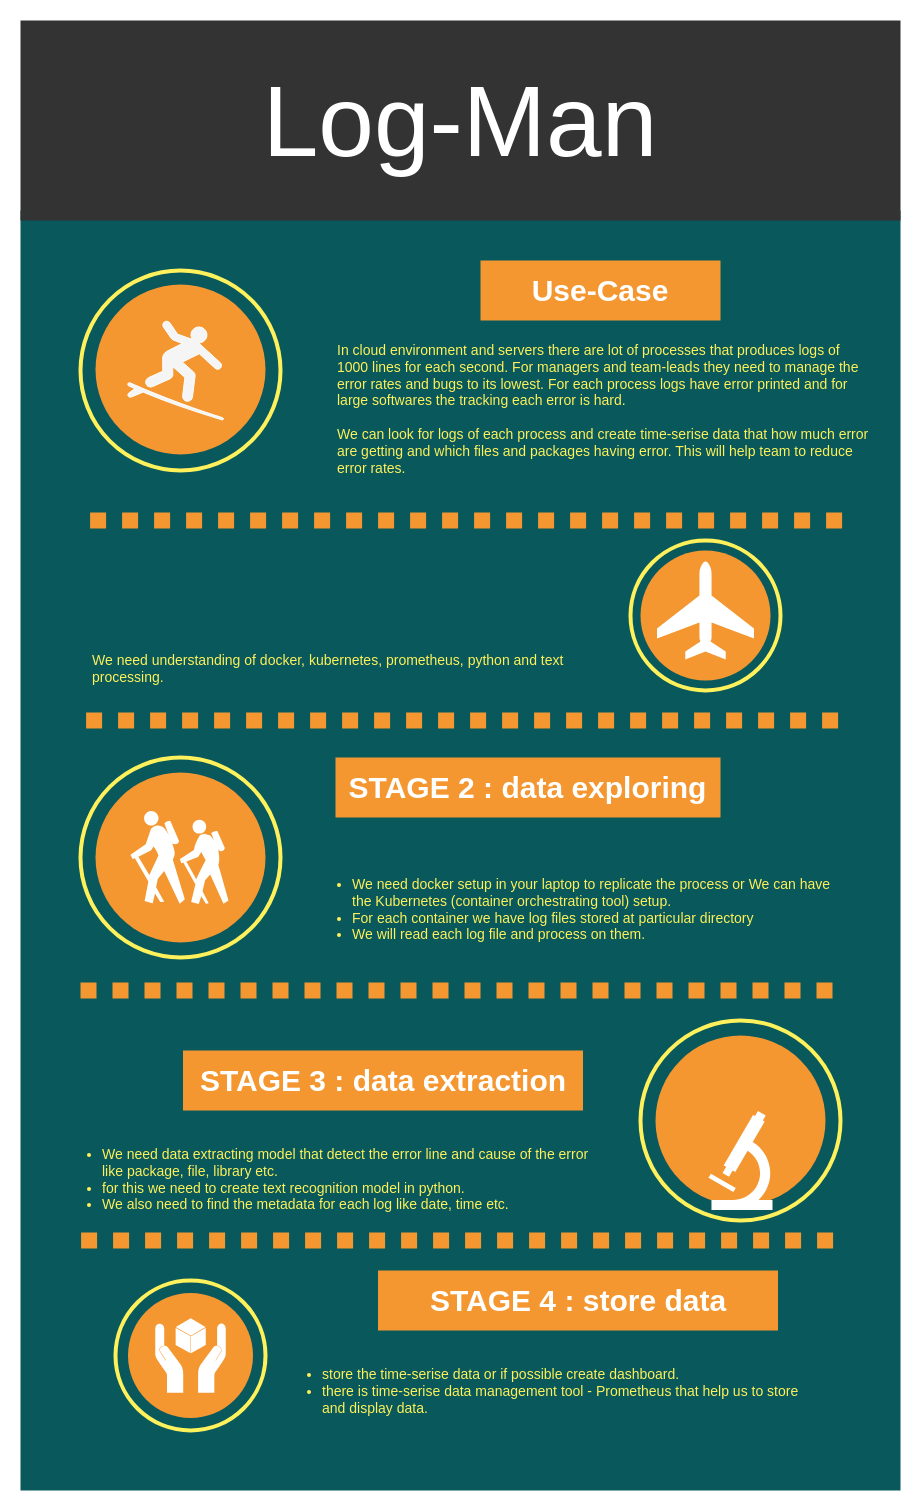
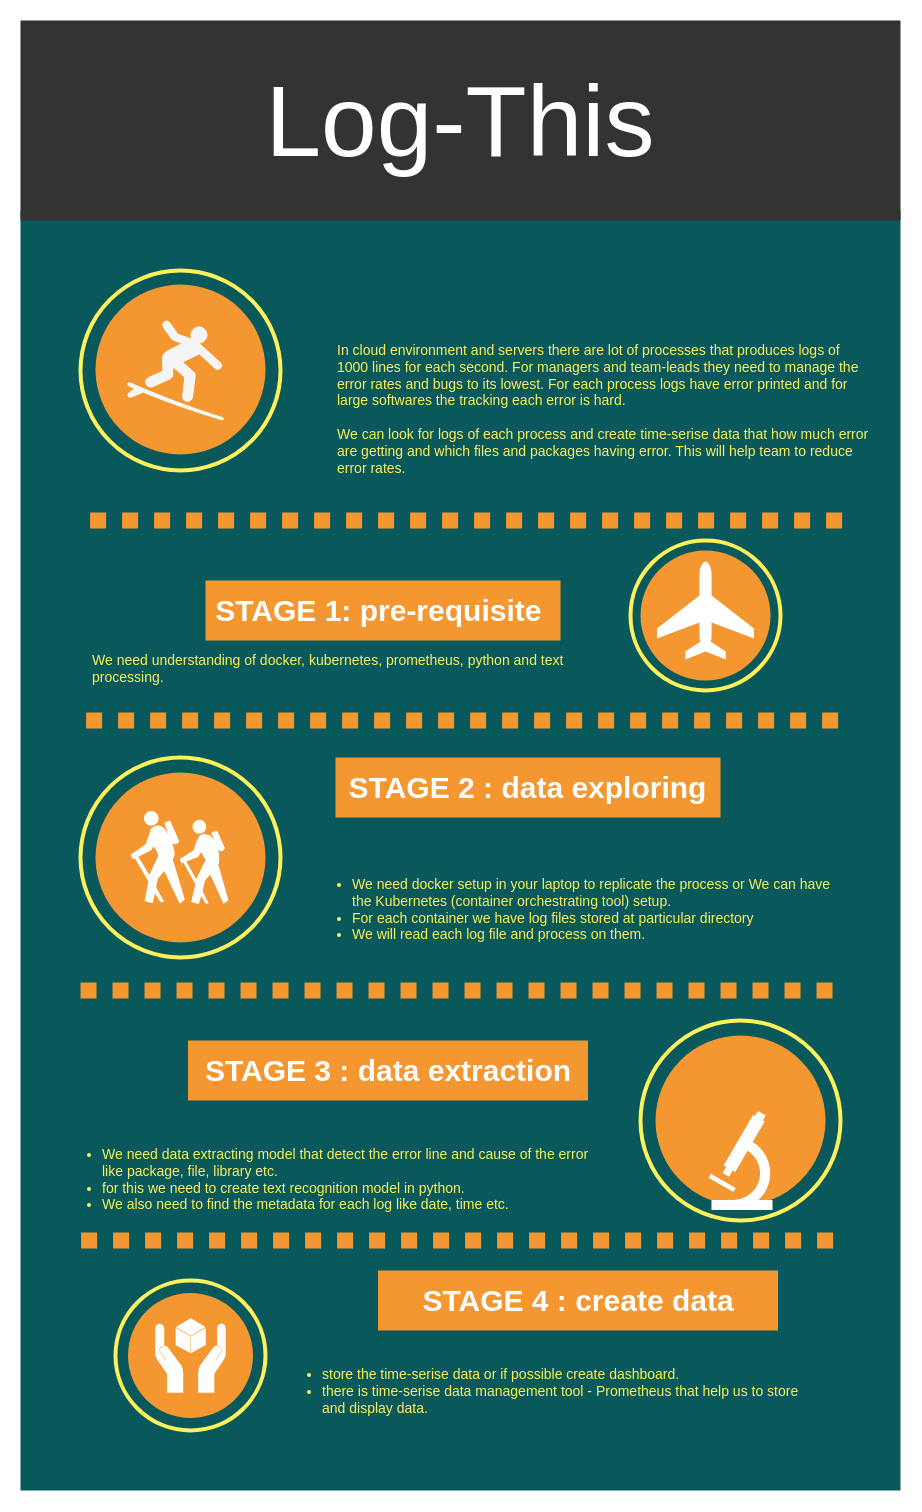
- <mxCell id="3" value="Log-Man" style="whiteSpace=wrap;html=1;rounded=0;shadow=0;dashed=0;strokeColor=none;strokeWidth=4;fillColor=#333333;gradientColor=none;fontFamily=Helvetica;fontSize=100;fontColor=#FFFFFF;align=center;" parent="1" vertex="1"><mxGeometry x="20" y="20" width="880" height="200" as="geometry" /></mxCell>
+ <mxCell id="3" value="Log-This" style="whiteSpace=wrap;html=1;rounded=0;shadow=0;dashed=0;strokeColor=none;strokeWidth=4;fillColor=#333333;gradientColor=none;fontFamily=Helvetica;fontSize=100;fontColor=#FFFFFF;align=center;" parent="1" vertex="1"><mxGeometry x="20" y="20" width="880" height="200" as="geometry" /></mxCell>
- <mxCell id="7" value="Use-Case" style="whiteSpace=wrap;html=1;rounded=0;shadow=0;dashed=0;strokeColor=none;strokeWidth=4;fillColor=#F49731;gradientColor=none;fontFamily=Helvetica;fontSize=30;fontColor=#FFFFFF;align=center;fontStyle=1" parent="1" vertex="1"><mxGeometry x="480" y="260" width="240" height="60" as="geometry" /></mxCell>
+ <mxCell id="12" value="STAGE 1: pre-requisite&amp;nbsp;" style="whiteSpace=wrap;html=1;rounded=0;shadow=0;dashed=0;strokeColor=none;strokeWidth=4;fillColor=#F49731;gradientColor=none;fontFamily=Helvetica;fontSize=30;fontColor=#FFFFFF;align=center;fontStyle=1" parent="1" vertex="1"><mxGeometry x="205" y="580" width="355" height="60" as="geometry" /></mxCell>
- <mxCell id="19" value="STAGE 3 : data extraction" style="whiteSpace=wrap;html=1;rounded=0;shadow=0;dashed=0;strokeColor=none;strokeWidth=4;fillColor=#F49731;gradientColor=none;fontFamily=Helvetica;fontSize=30;fontColor=#FFFFFF;align=center;fontStyle=1" parent="1" vertex="1"><mxGeometry x="182.5" y="1050" width="400" height="60" as="geometry" /></mxCell>
+ <mxCell id="19" value="STAGE 3 : data extraction" style="whiteSpace=wrap;html=1;rounded=0;shadow=0;dashed=0;strokeColor=none;strokeWidth=4;fillColor=#F49731;gradientColor=none;fontFamily=Helvetica;fontSize=30;fontColor=#FFFFFF;align=center;fontStyle=1" parent="1" vertex="1"><mxGeometry x="187.5" y="1040" width="400" height="60" as="geometry" /></mxCell>
- <mxCell id="28" value="STAGE 4 : store data" style="whiteSpace=wrap;html=1;rounded=0;shadow=0;dashed=0;strokeColor=none;strokeWidth=4;fillColor=#F49731;gradientColor=none;fontFamily=Helvetica;fontSize=30;fontColor=#FFFFFF;align=center;fontStyle=1" vertex="1" parent="1"><mxGeometry x="377.5" y="1270" width="400" height="60" as="geometry" /></mxCell>
+ <mxCell id="28" value="STAGE 4 : create data" style="whiteSpace=wrap;html=1;rounded=0;shadow=0;dashed=0;strokeColor=none;strokeWidth=4;fillColor=#F49731;gradientColor=none;fontFamily=Helvetica;fontSize=30;fontColor=#FFFFFF;align=center;fontStyle=1" vertex="1" parent="1"><mxGeometry x="377.5" y="1270" width="400" height="60" as="geometry" /></mxCell>
